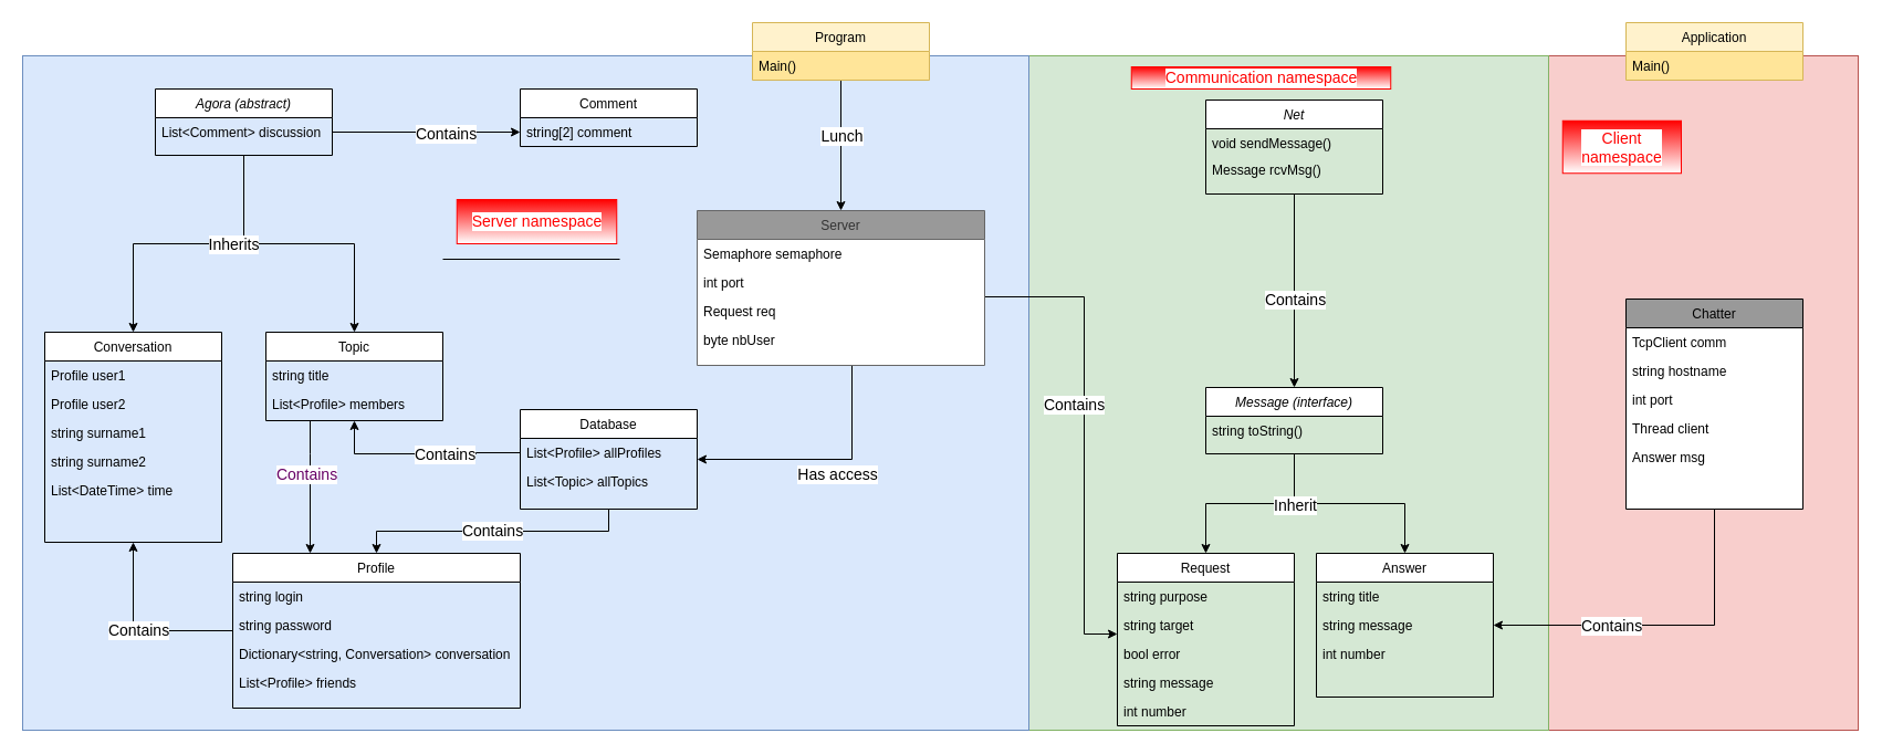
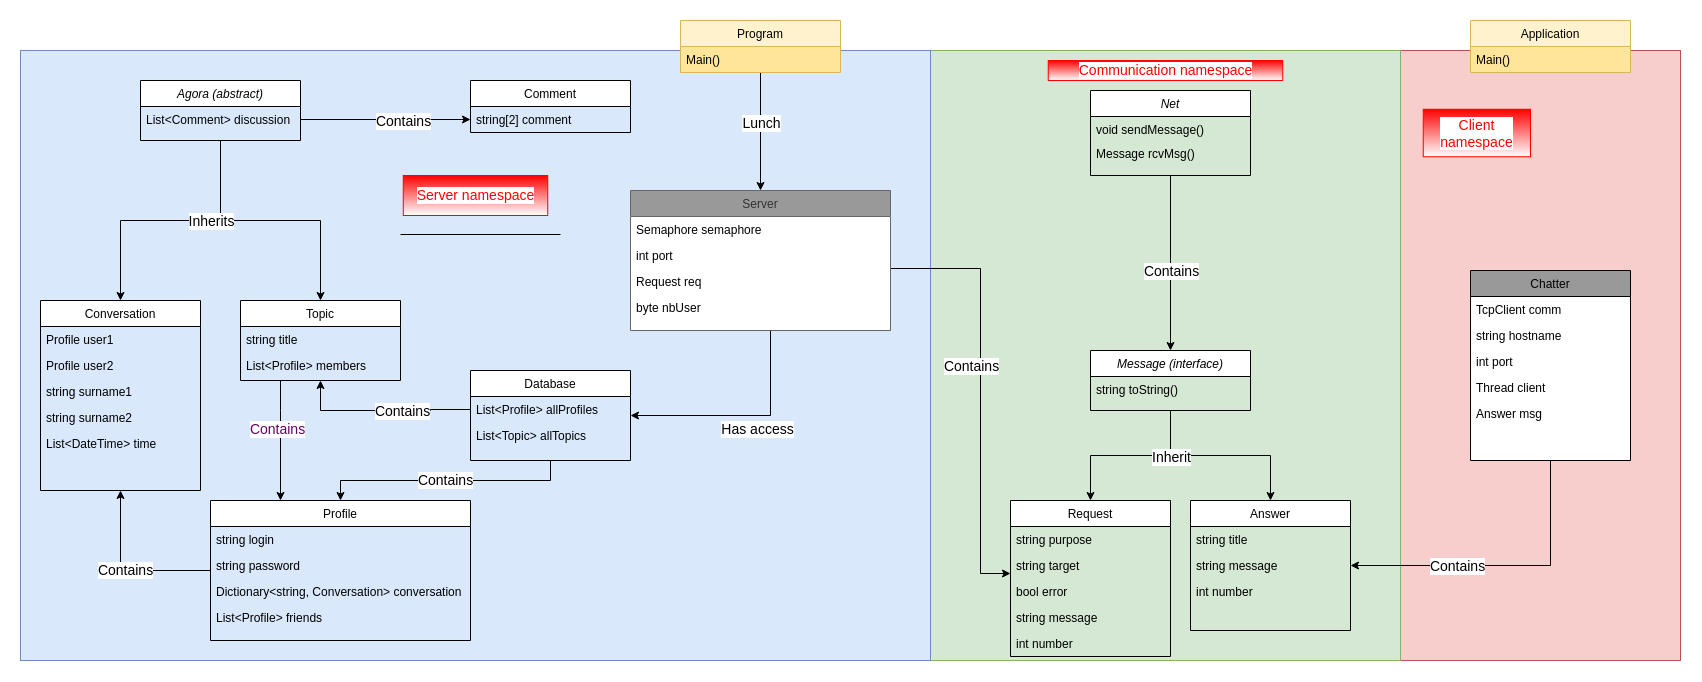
- <mxCell id="80" value="Communication namespace" style="text;html=1;align=center;verticalAlign=middle;whiteSpace=wrap;rounded=0;labelBackgroundColor=#ffffff;fontSize=14;strokeColor=#FF0000;gradientColor=#FFFFFF;fillColor=#FF0000;fontColor=#FF0000;" vertex="1" parent="1"><mxGeometry x="1022.75" y="60" width="234.5" height="20" as="geometry" /></mxCell>
+ <mxCell id="80" value="Communication namespace" style="text;html=1;align=center;verticalAlign=middle;whiteSpace=wrap;rounded=0;labelBackgroundColor=#ffffff;fontSize=14;strokeColor=#FF0000;gradientColor=#FFFFFF;fillColor=#FF0000;fontColor=#FF0000;" vertex="1" parent="1"><mxGeometry x="1047.75" y="60" width="234.5" height="20" as="geometry" /></mxCell>
- <mxCell id="82" value="Client&lt;br&gt;namespace" style="text;html=1;align=center;verticalAlign=middle;whiteSpace=wrap;rounded=0;labelBackgroundColor=#ffffff;fontSize=14;strokeColor=#FF0000;gradientColor=#FFFFFF;fillColor=#FF0000;fontColor=#FF0000;" vertex="1" parent="1"><mxGeometry x="1412.75" y="108.75" width="107.25" height="47.5" as="geometry" /></mxCell>
+ <mxCell id="82" value="Client&lt;br&gt;namespace" style="text;html=1;align=center;verticalAlign=middle;whiteSpace=wrap;rounded=0;labelBackgroundColor=#ffffff;fontSize=14;strokeColor=#FF0000;gradientColor=#FFFFFF;fillColor=#FF0000;fontColor=#FF0000;" vertex="1" parent="1"><mxGeometry x="1422.75" y="108.75" width="107.25" height="47.5" as="geometry" /></mxCell>
- <mxCell id="81" value="Server namespace" style="text;html=1;align=center;verticalAlign=middle;whiteSpace=wrap;rounded=0;labelBackgroundColor=#ffffff;fontSize=14;strokeColor=#FF0000;gradientColor=#FFFFFF;fillColor=#FF0000;fontColor=#FF0000;" vertex="1" parent="1"><mxGeometry x="412.75" y="180" width="144.5" height="40" as="geometry" /></mxCell>
+ <mxCell id="81" value="Server namespace" style="text;html=1;align=center;verticalAlign=middle;whiteSpace=wrap;rounded=0;labelBackgroundColor=#ffffff;fontSize=14;strokeColor=#FF0000;gradientColor=#FFFFFF;fillColor=#FF0000;fontColor=#FF0000;" vertex="1" parent="1"><mxGeometry x="402.75" y="175" width="144.5" height="40" as="geometry" /></mxCell>
